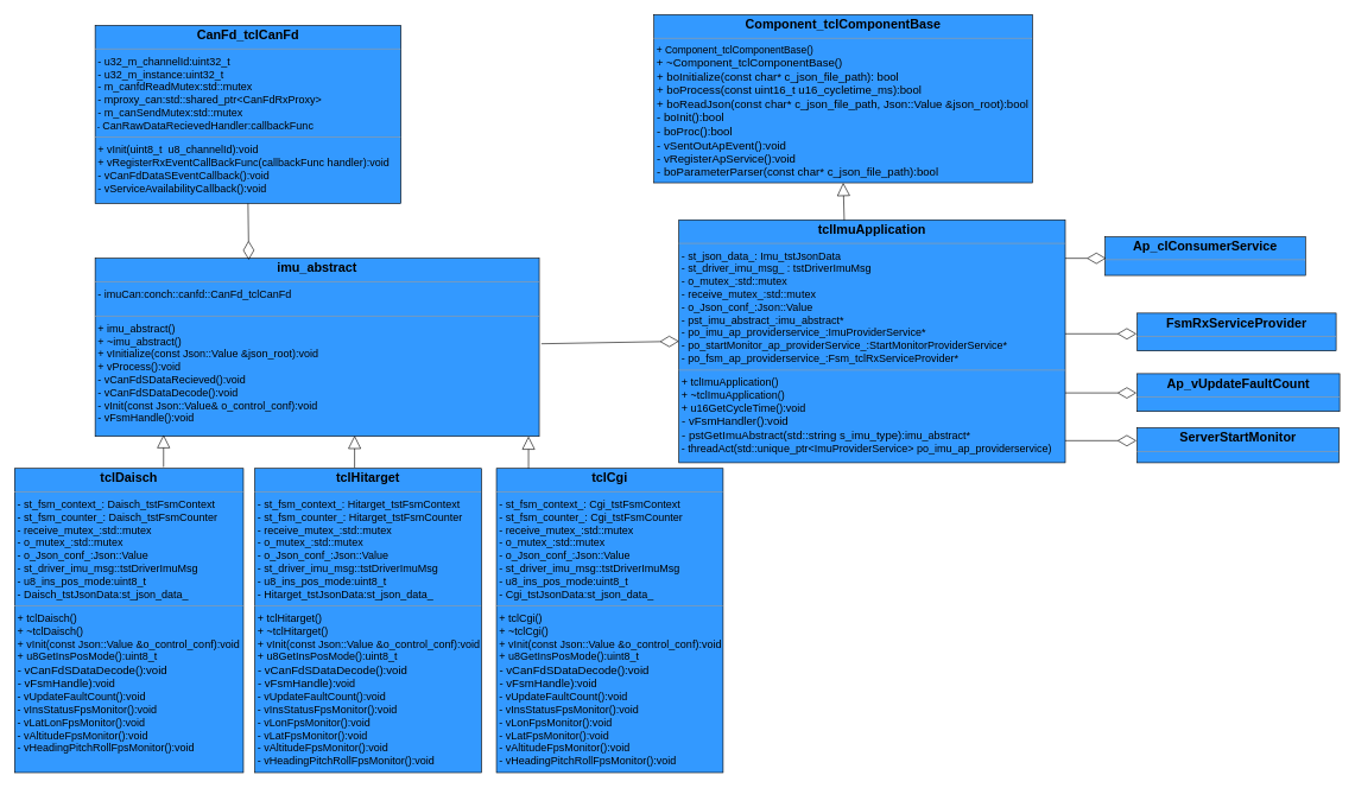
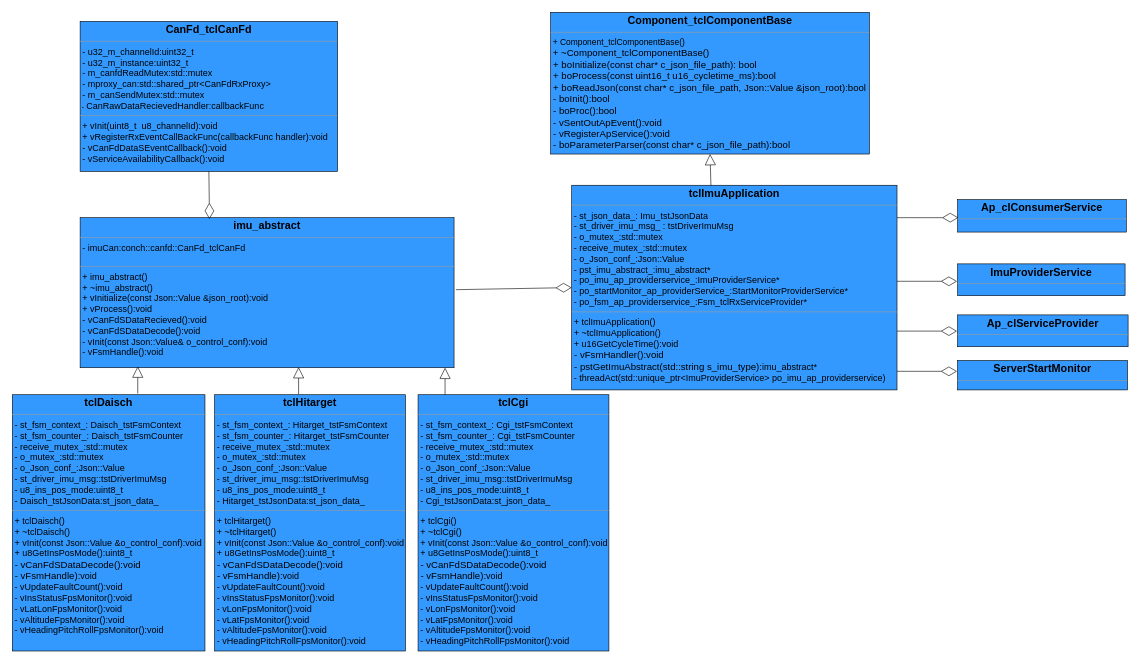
- <mxCell id="8" value="&lt;p style=&quot;margin: 4px 0px 0px ; text-align: center&quot;&gt;&lt;font style=&quot;font-size: 18px&quot;&gt;&lt;b&gt;Ap_clConsumerService&lt;/b&gt;&lt;br&gt;&lt;/font&gt;&lt;/p&gt;&lt;hr size=&quot;1&quot;&gt;&lt;p style=&quot;margin: 0px 0px 0px 4px&quot;&gt;&lt;font size=&quot;3&quot;&gt;&lt;br&gt;&lt;/font&gt;&lt;/p&gt;&lt;font size=&quot;3&quot;&gt;&lt;br&gt;&lt;/font&gt;&lt;p style=&quot;margin: 0px 0px 0px 4px&quot;&gt;&lt;font size=&quot;3&quot;&gt;&lt;br&gt;&lt;/font&gt;&lt;/p&gt;&lt;p style=&quot;margin: 0px 0px 0px 4px&quot;&gt;&lt;font size=&quot;3&quot;&gt;&lt;br&gt;&lt;/font&gt;&lt;/p&gt;&lt;p style=&quot;margin: 0px 0px 0px 4px ; font-size: 15px&quot;&gt;&lt;br&gt;&lt;/p&gt;" style="verticalAlign=top;align=left;overflow=fill;fontSize=12;fontFamily=Helvetica;html=1;fillColor=#3399FF;" parent="1" vertex="1"><mxGeometry x="1550" y="332" width="281" height="54" as="geometry" /></mxCell>
+ <mxCell id="8" value="&lt;p style=&quot;margin: 4px 0px 0px ; text-align: center&quot;&gt;&lt;font style=&quot;font-size: 18px&quot;&gt;&lt;b&gt;Ap_clConsumerService&lt;/b&gt;&lt;br&gt;&lt;/font&gt;&lt;/p&gt;&lt;hr size=&quot;1&quot;&gt;&lt;p style=&quot;margin: 0px 0px 0px 4px&quot;&gt;&lt;font size=&quot;3&quot;&gt;&lt;br&gt;&lt;/font&gt;&lt;/p&gt;&lt;font size=&quot;3&quot;&gt;&lt;br&gt;&lt;/font&gt;&lt;p style=&quot;margin: 0px 0px 0px 4px&quot;&gt;&lt;font size=&quot;3&quot;&gt;&lt;br&gt;&lt;/font&gt;&lt;/p&gt;&lt;p style=&quot;margin: 0px 0px 0px 4px&quot;&gt;&lt;font size=&quot;3&quot;&gt;&lt;br&gt;&lt;/font&gt;&lt;/p&gt;&lt;p style=&quot;margin: 0px 0px 0px 4px ; font-size: 15px&quot;&gt;&lt;br&gt;&lt;/p&gt;" style="verticalAlign=top;align=left;overflow=fill;fontSize=12;fontFamily=Helvetica;html=1;fillColor=#3399FF;" parent="1" vertex="1"><mxGeometry x="1595" y="332" width="281" height="54" as="geometry" /></mxCell>
- <mxCell id="6" value="&lt;p style=&quot;margin: 4px 0px 0px ; text-align: center&quot;&gt;&lt;font&gt;&lt;b&gt;&lt;font style=&quot;font-size: 18px&quot;&gt;FsmRxServiceProvider&lt;/font&gt;&lt;/b&gt;&lt;br&gt;&lt;/font&gt;&lt;/p&gt;&lt;hr size=&quot;1&quot; style=&quot;font-size: 15px&quot;&gt;&lt;p style=&quot;margin: 0px 0px 0px 4px&quot;&gt;&lt;br&gt;&lt;/p&gt;&lt;br&gt;&lt;p style=&quot;margin: 0px 0px 0px 4px ; font-size: 15px&quot;&gt;&lt;font style=&quot;font-size: 15px&quot;&gt;&lt;br&gt;&lt;/font&gt;&lt;/p&gt;&lt;p style=&quot;margin: 0px 0px 0px 4px ; font-size: 15px&quot;&gt;&lt;font style=&quot;font-size: 15px&quot;&gt;&lt;br&gt;&lt;/font&gt;&lt;/p&gt;&lt;p style=&quot;margin: 0px 0px 0px 4px ; font-size: 15px&quot;&gt;&lt;br&gt;&lt;/p&gt;" style="verticalAlign=top;align=left;overflow=fill;fontSize=12;fontFamily=Helvetica;html=1;fillColor=#3399FF;" parent="1" vertex="1"><mxGeometry x="1595" y="439" width="279" height="53" as="geometry" /></mxCell>
+ <mxCell id="6" value="&lt;p style=&quot;margin: 4px 0px 0px ; text-align: center&quot;&gt;&lt;font&gt;&lt;b&gt;&lt;font style=&quot;font-size: 18px&quot;&gt;ImuProviderService&lt;/font&gt;&lt;/b&gt;&lt;br&gt;&lt;/font&gt;&lt;/p&gt;&lt;hr size=&quot;1&quot; style=&quot;font-size: 15px&quot;&gt;&lt;p style=&quot;margin: 0px 0px 0px 4px&quot;&gt;&lt;br&gt;&lt;/p&gt;&lt;br&gt;&lt;p style=&quot;margin: 0px 0px 0px 4px ; font-size: 15px&quot;&gt;&lt;font style=&quot;font-size: 15px&quot;&gt;&lt;br&gt;&lt;/font&gt;&lt;/p&gt;&lt;p style=&quot;margin: 0px 0px 0px 4px ; font-size: 15px&quot;&gt;&lt;font style=&quot;font-size: 15px&quot;&gt;&lt;br&gt;&lt;/font&gt;&lt;/p&gt;&lt;p style=&quot;margin: 0px 0px 0px 4px ; font-size: 15px&quot;&gt;&lt;br&gt;&lt;/p&gt;" style="verticalAlign=top;align=left;overflow=fill;fontSize=12;fontFamily=Helvetica;html=1;fillColor=#3399FF;" parent="1" vertex="1"><mxGeometry x="1595" y="439" width="279" height="53" as="geometry" /></mxCell>
- <mxCell id="7" value="&lt;p style=&quot;margin: 4px 0px 0px ; text-align: center&quot;&gt;&lt;font&gt;&lt;b&gt;&lt;font style=&quot;font-size: 18px&quot;&gt;Ap_vUpdateFaultCount&lt;/font&gt;&lt;/b&gt;&lt;br&gt;&lt;/font&gt;&lt;/p&gt;&lt;hr size=&quot;1&quot; style=&quot;font-size: 15px&quot;&gt;&lt;p style=&quot;margin: 0px 0px 0px 4px&quot;&gt;&lt;br&gt;&lt;/p&gt;&lt;br&gt;&lt;p style=&quot;margin: 0px 0px 0px 4px ; font-size: 15px&quot;&gt;&lt;font style=&quot;font-size: 15px&quot;&gt;&lt;br&gt;&lt;/font&gt;&lt;/p&gt;&lt;p style=&quot;margin: 0px 0px 0px 4px ; font-size: 15px&quot;&gt;&lt;font style=&quot;font-size: 15px&quot;&gt;&lt;br&gt;&lt;/font&gt;&lt;/p&gt;&lt;p style=&quot;margin: 0px 0px 0px 4px ; font-size: 15px&quot;&gt;&lt;br&gt;&lt;/p&gt;" style="verticalAlign=top;align=left;overflow=fill;fontSize=12;fontFamily=Helvetica;html=1;fillColor=#3399FF;" parent="1" vertex="1"><mxGeometry x="1595" y="524" width="284" height="53" as="geometry" /></mxCell>
+ <mxCell id="7" value="&lt;p style=&quot;margin: 4px 0px 0px ; text-align: center&quot;&gt;&lt;font&gt;&lt;b&gt;&lt;font style=&quot;font-size: 18px&quot;&gt;Ap_clServiceProvider&lt;/font&gt;&lt;/b&gt;&lt;br&gt;&lt;/font&gt;&lt;/p&gt;&lt;hr size=&quot;1&quot; style=&quot;font-size: 15px&quot;&gt;&lt;p style=&quot;margin: 0px 0px 0px 4px&quot;&gt;&lt;br&gt;&lt;/p&gt;&lt;br&gt;&lt;p style=&quot;margin: 0px 0px 0px 4px ; font-size: 15px&quot;&gt;&lt;font style=&quot;font-size: 15px&quot;&gt;&lt;br&gt;&lt;/font&gt;&lt;/p&gt;&lt;p style=&quot;margin: 0px 0px 0px 4px ; font-size: 15px&quot;&gt;&lt;font style=&quot;font-size: 15px&quot;&gt;&lt;br&gt;&lt;/font&gt;&lt;/p&gt;&lt;p style=&quot;margin: 0px 0px 0px 4px ; font-size: 15px&quot;&gt;&lt;br&gt;&lt;/p&gt;" style="verticalAlign=top;align=left;overflow=fill;fontSize=12;fontFamily=Helvetica;html=1;fillColor=#3399FF;" parent="1" vertex="1"><mxGeometry x="1595" y="524" width="284" height="53" as="geometry" /></mxCell>
